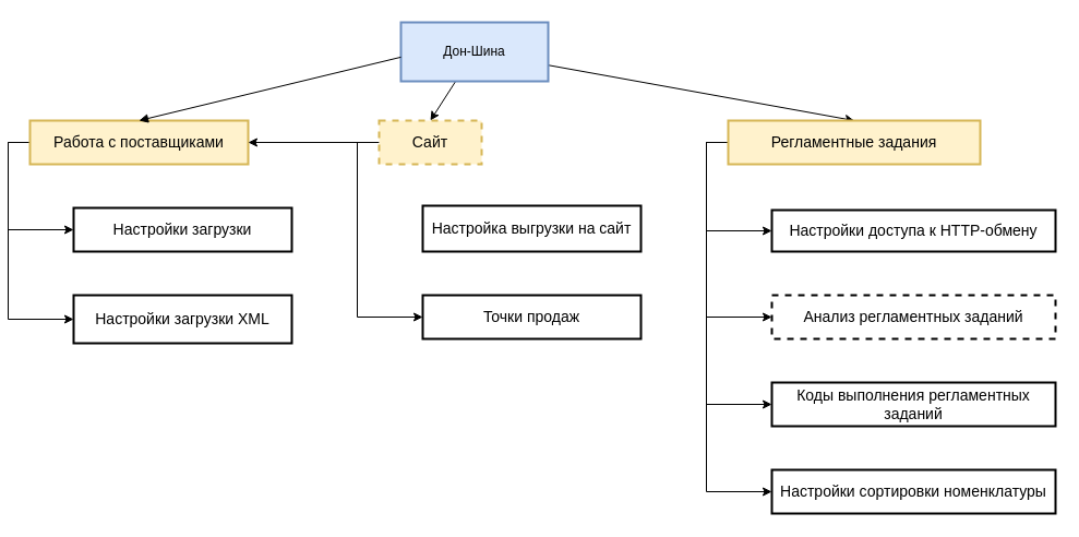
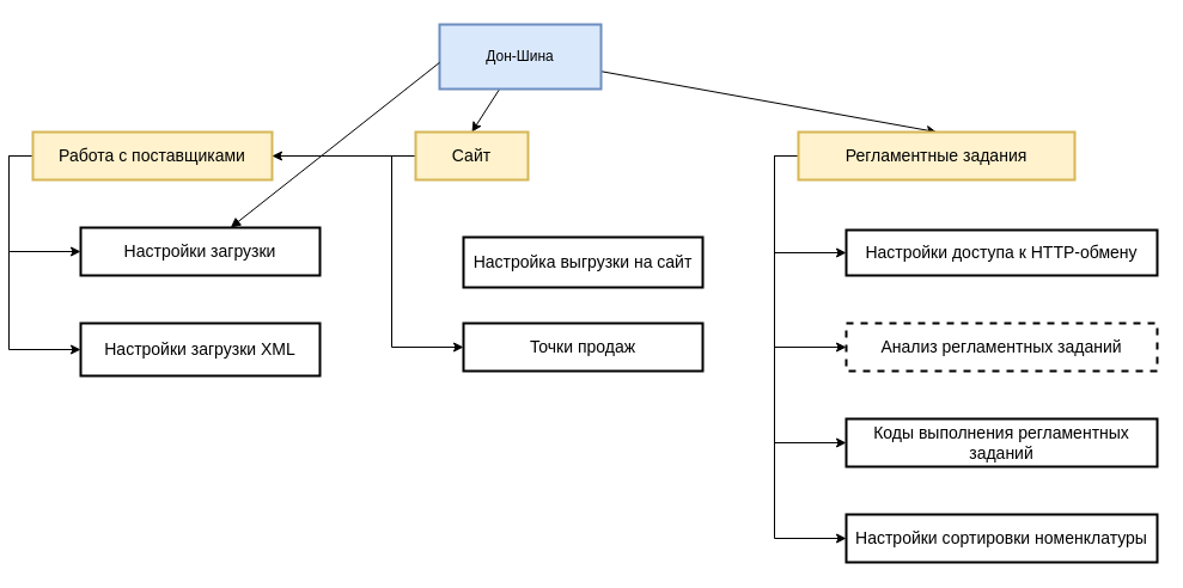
- <mxCell id="24" value="" style="startArrow=none;endArrow=block;exitX=0;exitY=0.59;entryX=0.5;entryY=0;rounded=0;" parent="1" source="4" target="7" edge="1"><mxGeometry relative="1" as="geometry" /></mxCell>
+ <mxCell id="24" value="" style="startArrow=none;endArrow=block;exitX=0;exitY=0.59;rounded=0;" parent="1" source="4" target="16" edge="1"><mxGeometry relative="1" as="geometry" /></mxCell>
- <mxCell id="10" value="Сайт" style="whiteSpace=wrap;strokeWidth=2;fillColor=#fff2cc;strokeColor=#d6b656;fontSize=14;dashed=1;" parent="1" vertex="1"><mxGeometry x="340" y="110" width="94" height="40" as="geometry" /></mxCell>
+ <mxCell id="10" value="Сайт" style="whiteSpace=wrap;strokeWidth=2;fillColor=#fff2cc;strokeColor=#d6b656;fontSize=14;" parent="1" vertex="1"><mxGeometry x="340" y="110" width="94" height="40" as="geometry" /></mxCell>
- <mxCell id="18" value="Настройка выгрузки на сайт" style="whiteSpace=wrap;strokeWidth=2;fontSize=14;" parent="1" vertex="1"><mxGeometry y="188" width="200" height="42" as="geometry" x="380" /></mxCell>
+ <mxCell id="18" value="Настройка выгрузки на сайт" style="whiteSpace=wrap;strokeWidth=2;fontSize=14;" parent="1" vertex="1"><mxGeometry x="380" y="198" width="200" height="42" as="geometry" /></mxCell>
